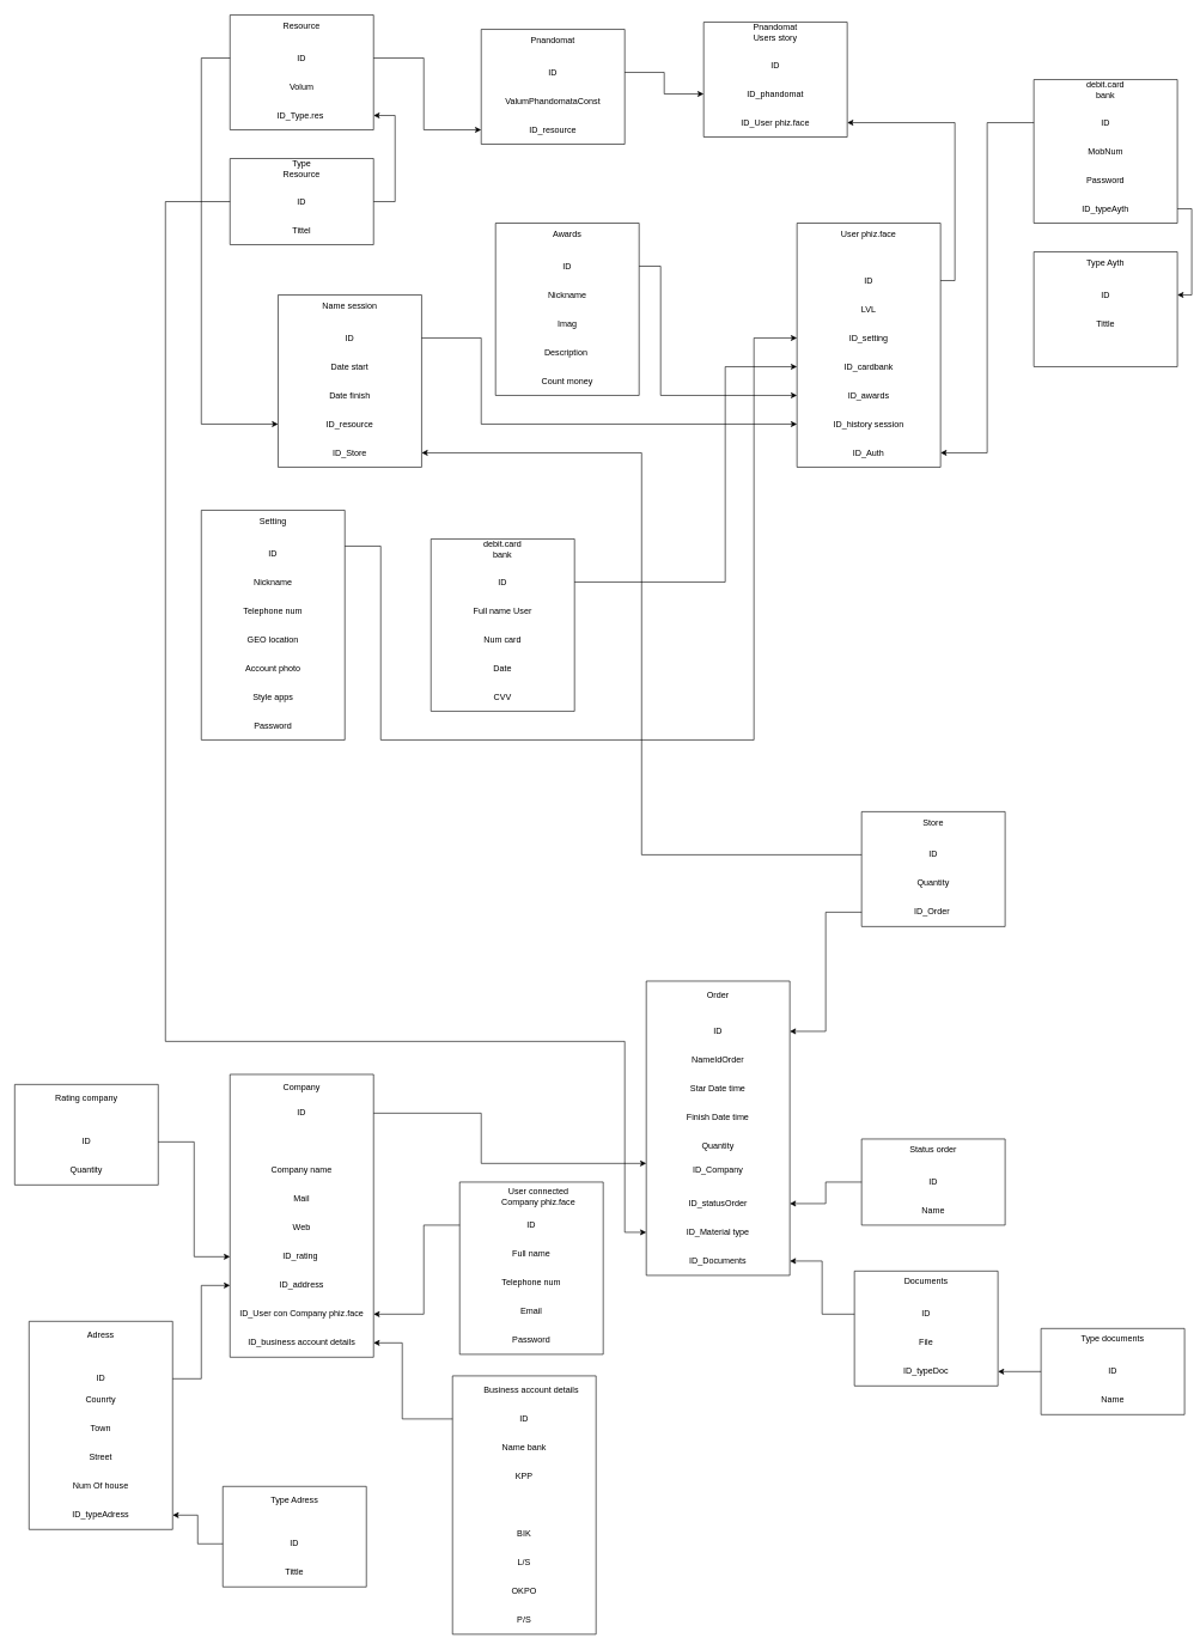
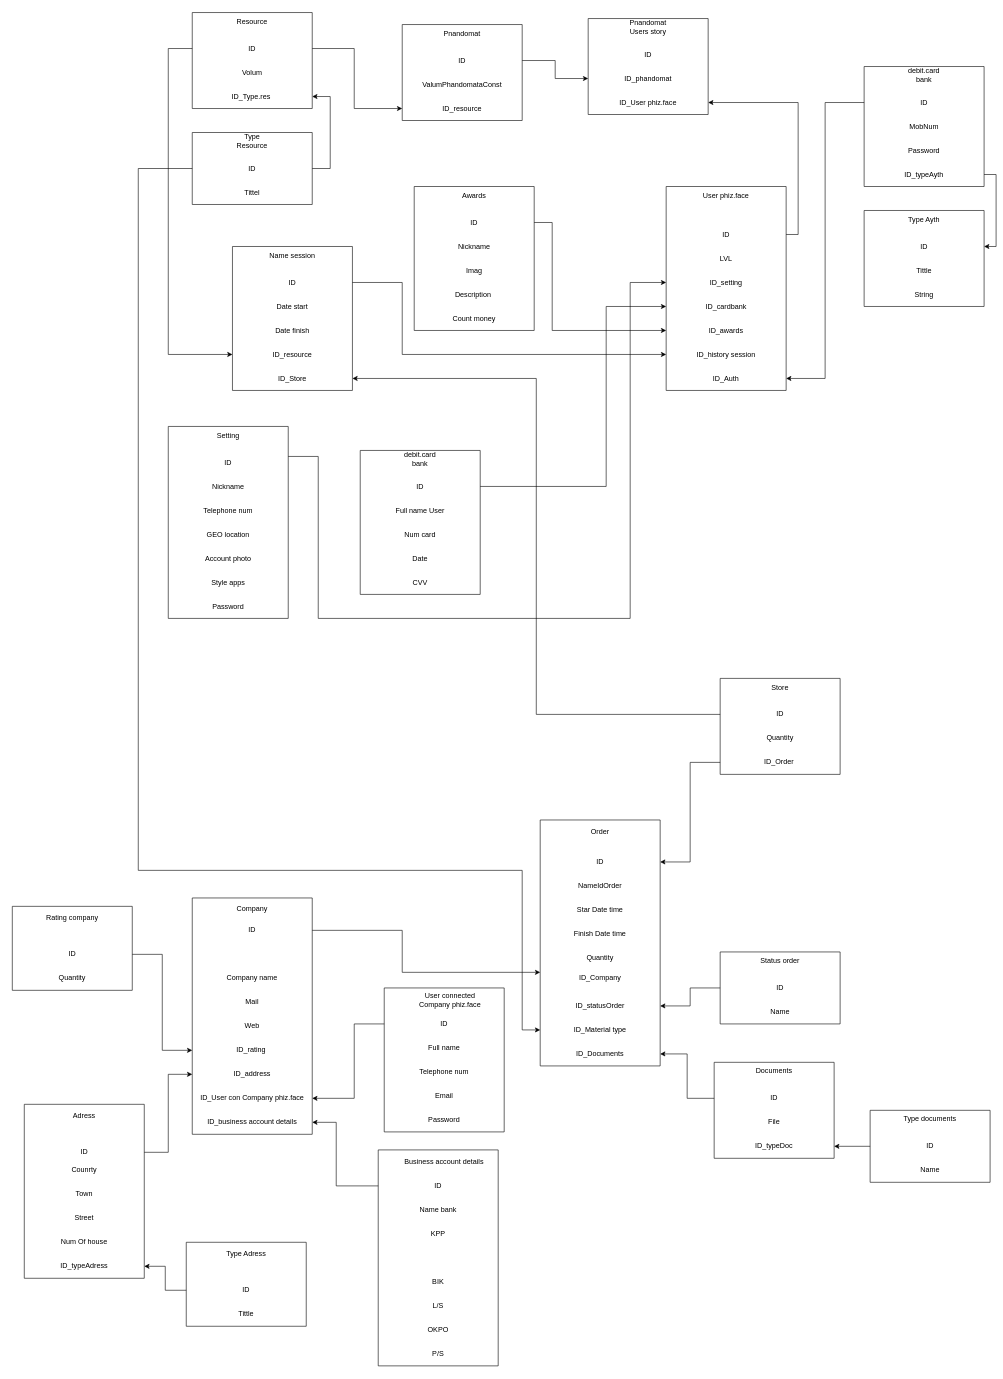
+ <mxCell id="132" value="String" style="text;html=1;align=center;verticalAlign=middle;whiteSpace=wrap;rounded=0;" parent="129" vertex="1"><mxGeometry y="120" width="200" height="40" as="geometry" /></mxCell>
